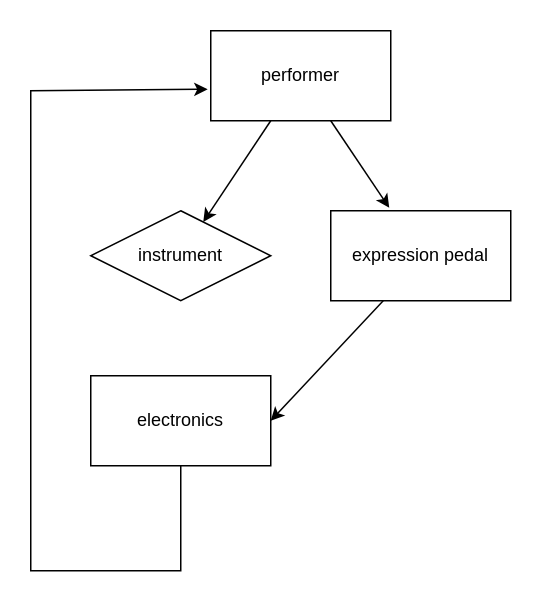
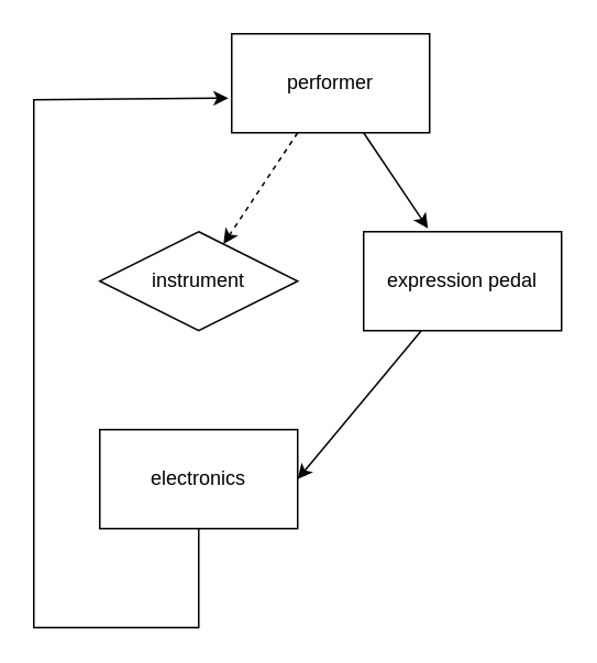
- <mxCell id="5" value="" style="endArrow=classic;html=1;rounded=0;" parent="1" source="4" target="2" edge="1"><mxGeometry width="50" height="50" relative="1" as="geometry"><mxPoint x="150" y="120" as="sourcePoint" /><mxPoint x="200" y="70" as="targetPoint" /></mxGeometry></mxCell>
+ <mxCell id="5" value="" style="endArrow=classic;html=1;rounded=0;dashed=1;" parent="1" source="4" target="2" edge="1"><mxGeometry width="50" height="50" relative="1" as="geometry"><mxPoint x="150" y="120" as="sourcePoint" /><mxPoint x="200" y="70" as="targetPoint" /></mxGeometry></mxCell>
- <mxCell id="3" value="electronics" style="rounded=0;whiteSpace=wrap;html=1;" parent="1" vertex="1"><mxGeometry x="60" y="250" width="120" height="60" as="geometry" /></mxCell>
+ <mxCell id="3" value="electronics" style="rounded=0;whiteSpace=wrap;html=1;" parent="1" vertex="1"><mxGeometry x="60" y="260" width="120" height="60" as="geometry" /></mxCell>
